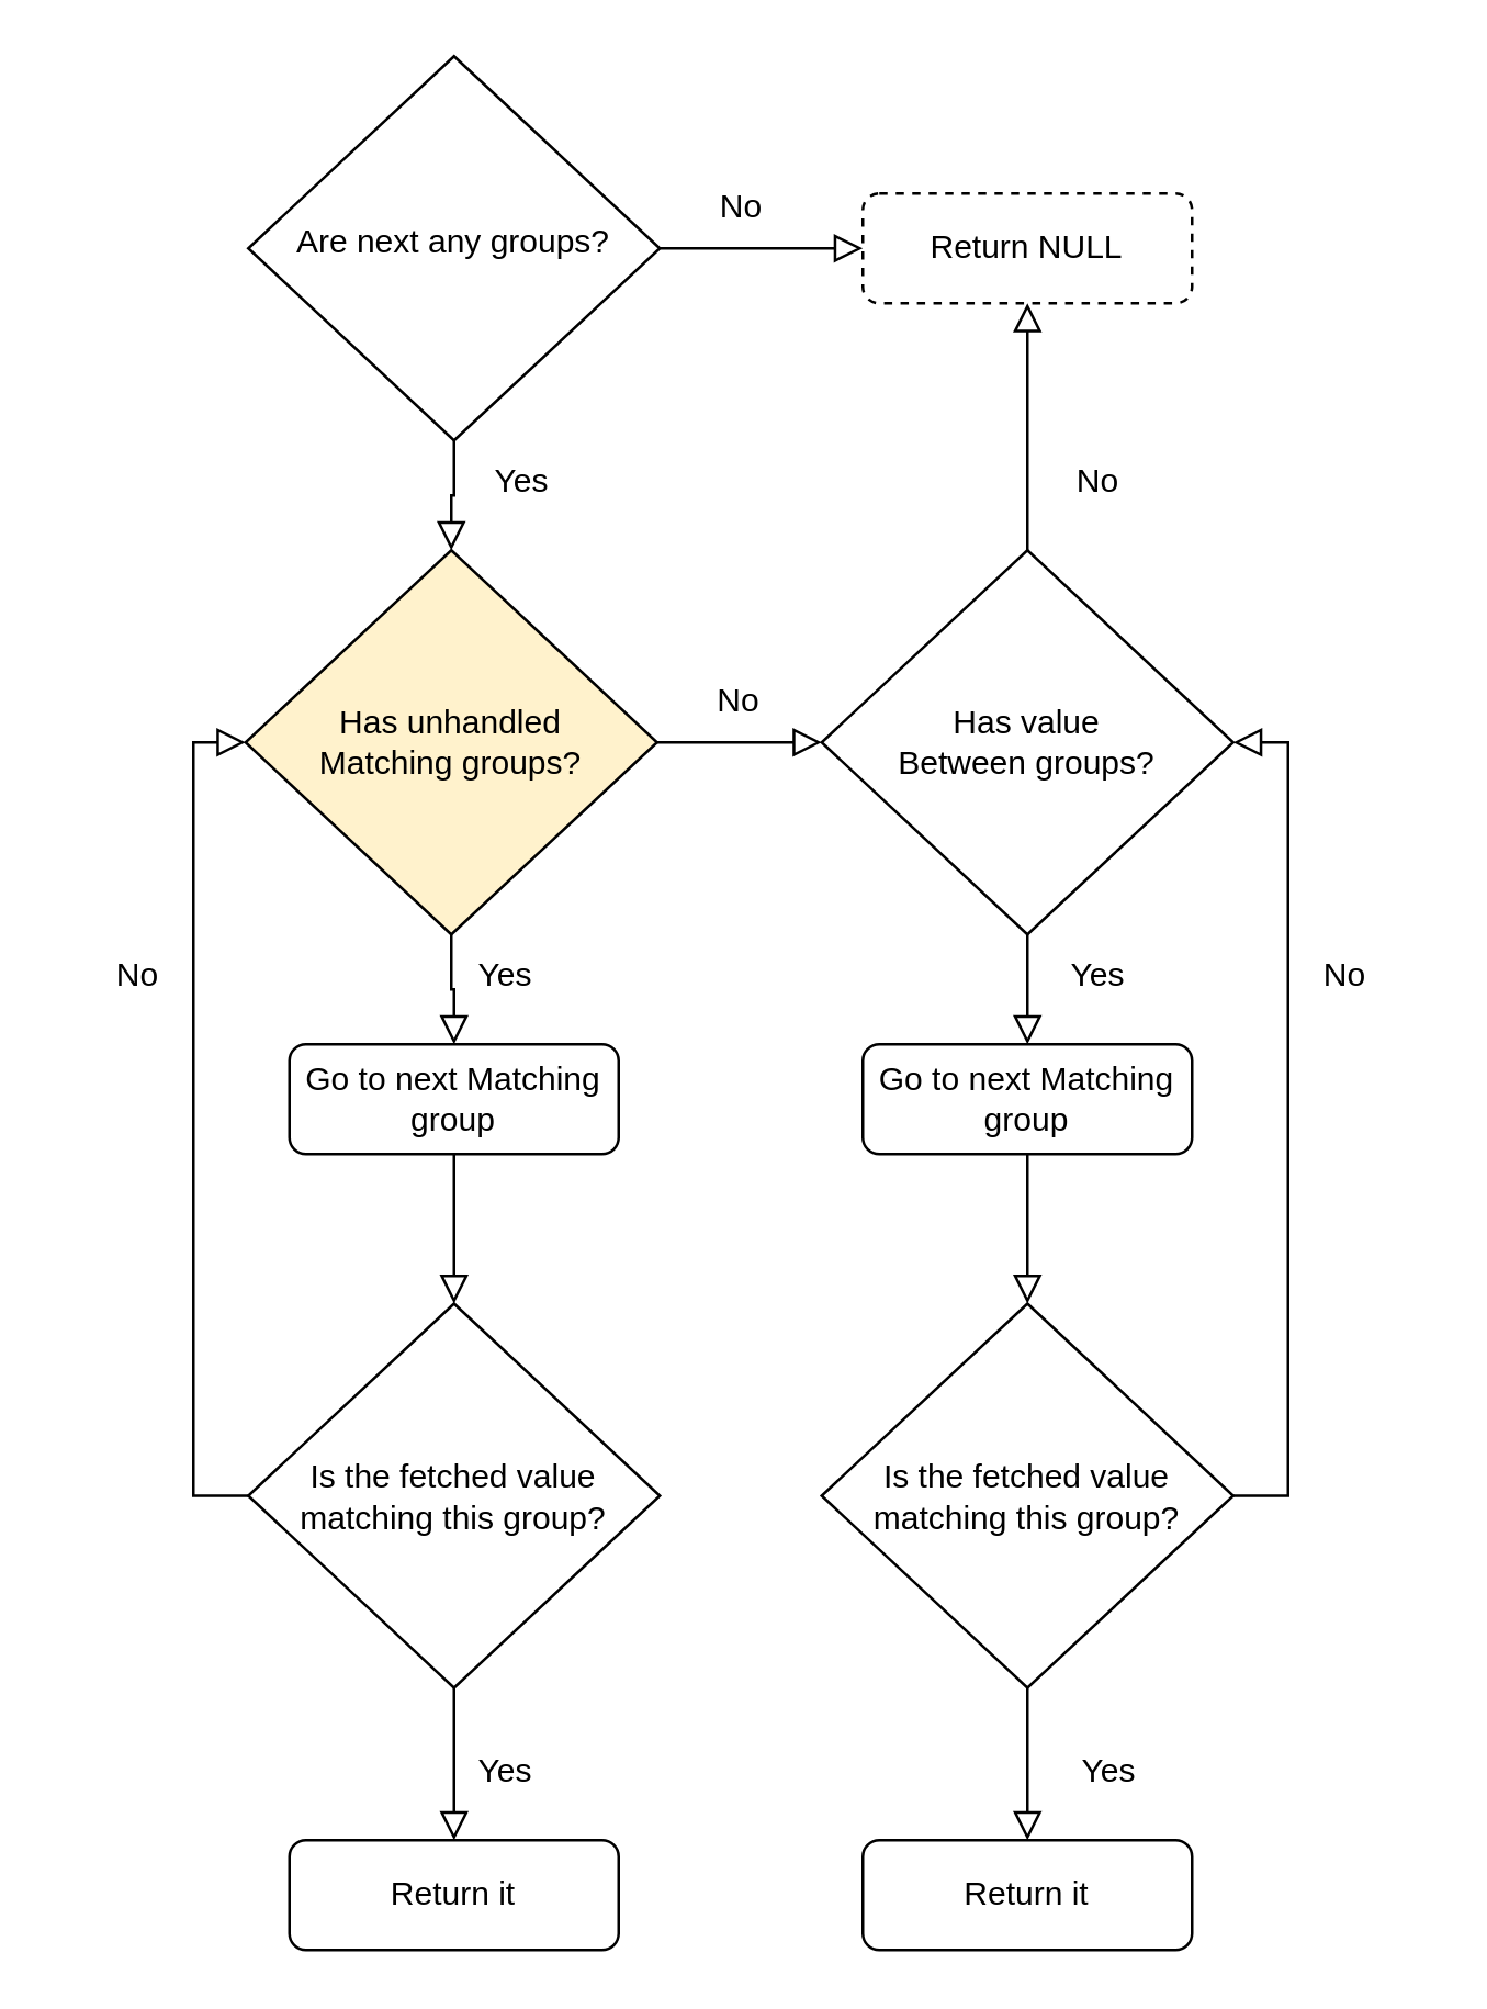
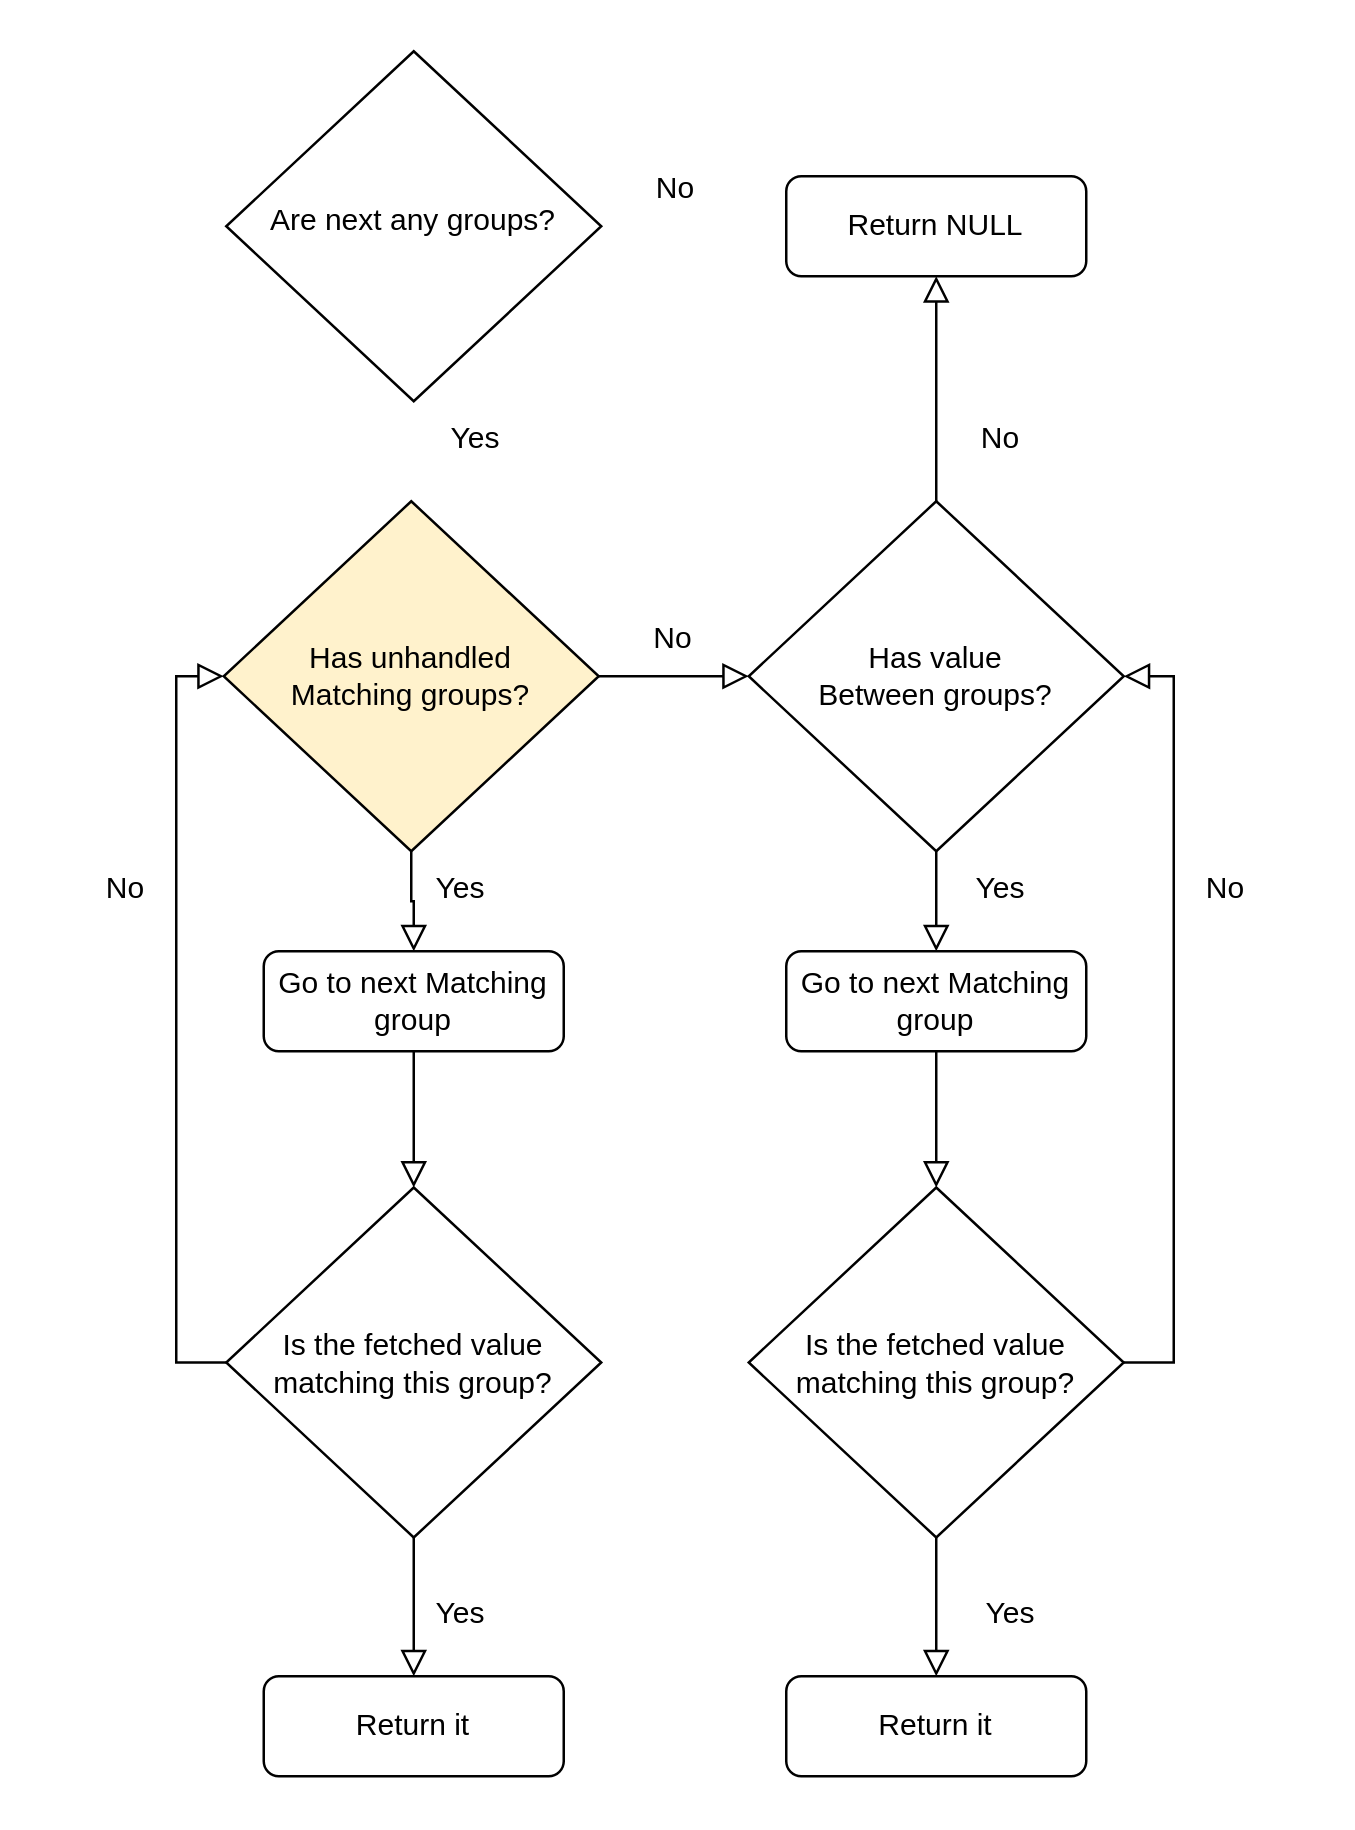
- <mxCell id="9" value="" style="edgeStyle=orthogonalEdgeStyle;rounded=0;html=1;jettySize=auto;orthogonalLoop=1;fontSize=11;endArrow=block;endFill=0;endSize=8;strokeWidth=1;shadow=0;labelBackgroundColor=none;exitX=1;exitY=0.5;exitDx=0;exitDy=0;entryX=0;entryY=0.5;entryDx=0;entryDy=0;" edge="1" parent="1" source="2" target="3"><mxGeometry x="-0.048" y="5" relative="1" as="geometry"><mxPoint as="offset" /><mxPoint x="285" y="120" as="sourcePoint" /><mxPoint x="285" y="160" as="targetPoint" /></mxGeometry></mxCell>
- <mxCell id="3" value="Return NULL" style="rounded=1;whiteSpace=wrap;html=1;fontSize=12;glass=0;strokeWidth=1;shadow=0;dashed=1;" parent="1" vertex="1"><mxGeometry x="314" y="70" width="120" height="40" as="geometry" /></mxCell>
+ <mxCell id="3" value="Return NULL" style="rounded=1;whiteSpace=wrap;html=1;fontSize=12;glass=0;strokeWidth=1;shadow=0;" parent="1" vertex="1"><mxGeometry x="314" y="70" width="120" height="40" as="geometry" /></mxCell>
- <mxCell id="5" value="" style="edgeStyle=orthogonalEdgeStyle;rounded=0;html=1;jettySize=auto;orthogonalLoop=1;fontSize=11;endArrow=block;endFill=0;endSize=8;strokeWidth=1;shadow=0;labelBackgroundColor=none;exitX=0.5;exitY=1;exitDx=0;exitDy=0;entryX=0.5;entryY=0;entryDx=0;entryDy=0;" edge="1" parent="1" source="2" target="14"><mxGeometry x="-0.048" y="5" relative="1" as="geometry"><mxPoint as="offset" /><mxPoint x="225" y="115" as="sourcePoint" /><mxPoint x="309" y="115" as="targetPoint" /></mxGeometry></mxCell>
